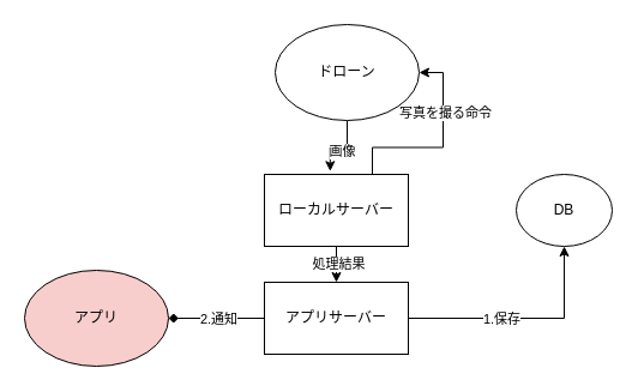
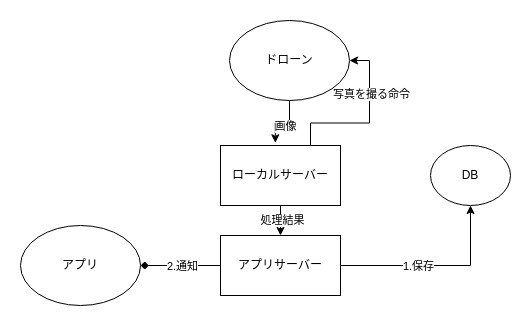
- <mxCell id="16" value="&lt;font style=&quot;vertical-align: inherit;&quot;&gt;&lt;font style=&quot;vertical-align: inherit;&quot;&gt;アプリ&lt;/font&gt;&lt;/font&gt;" style="ellipse;whiteSpace=wrap;html=1;fillColor=#f8cecc;" parent="1" vertex="1"><mxGeometry x="20" y="225" width="120" height="80" as="geometry" /></mxCell>
+ <mxCell id="16" value="&lt;font style=&quot;vertical-align: inherit;&quot;&gt;&lt;font style=&quot;vertical-align: inherit;&quot;&gt;アプリ&lt;/font&gt;&lt;/font&gt;" style="ellipse;whiteSpace=wrap;html=1;" parent="1" vertex="1"><mxGeometry x="20" y="225" width="120" height="80" as="geometry" /></mxCell>
